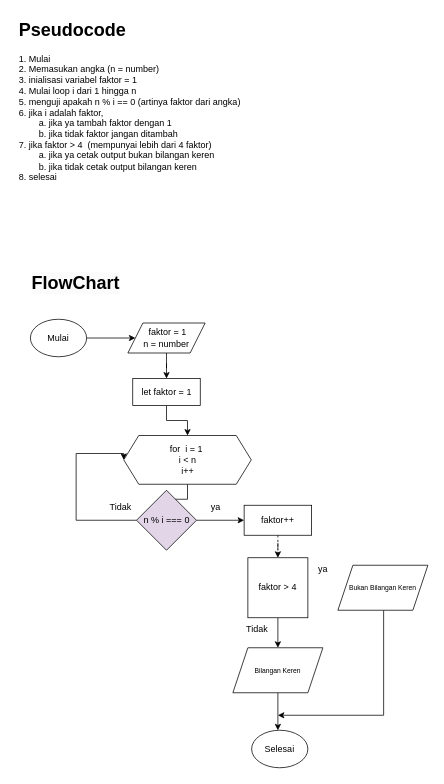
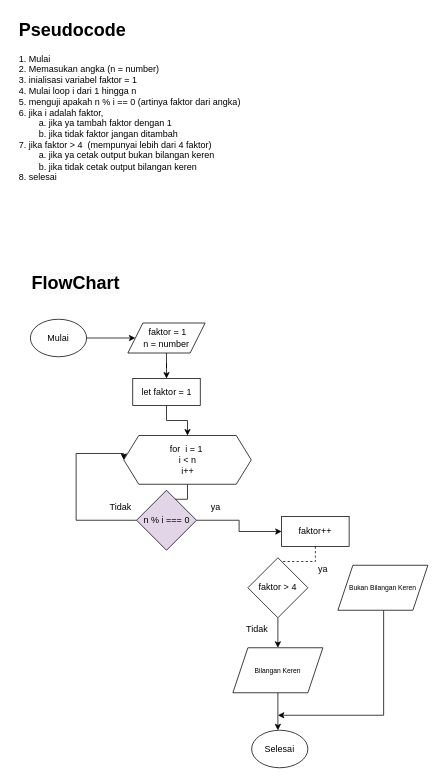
- <mxCell id="12" value="faktor++" style="rounded=0;whiteSpace=wrap;html=1;" vertex="1" parent="1"><mxGeometry x="325" y="673" width="90" height="40" as="geometry" /></mxCell>
+ <mxCell id="12" value="faktor++" style="rounded=0;whiteSpace=wrap;html=1;" vertex="1" parent="1"><mxGeometry x="375" y="688" width="90" height="40" as="geometry" /></mxCell>
- <mxCell id="14" value="faktor &amp;gt; 4" style="whiteSpace=wrap;html=1;rounded=0;" vertex="1" parent="1"><mxGeometry x="330" y="743" width="80" height="80" as="geometry" /></mxCell>
+ <mxCell id="14" value="faktor &amp;gt; 4" style="rhombus;whiteSpace=wrap;html=1;" vertex="1" parent="1"><mxGeometry x="330" y="743" width="80" height="80" as="geometry" /></mxCell>
